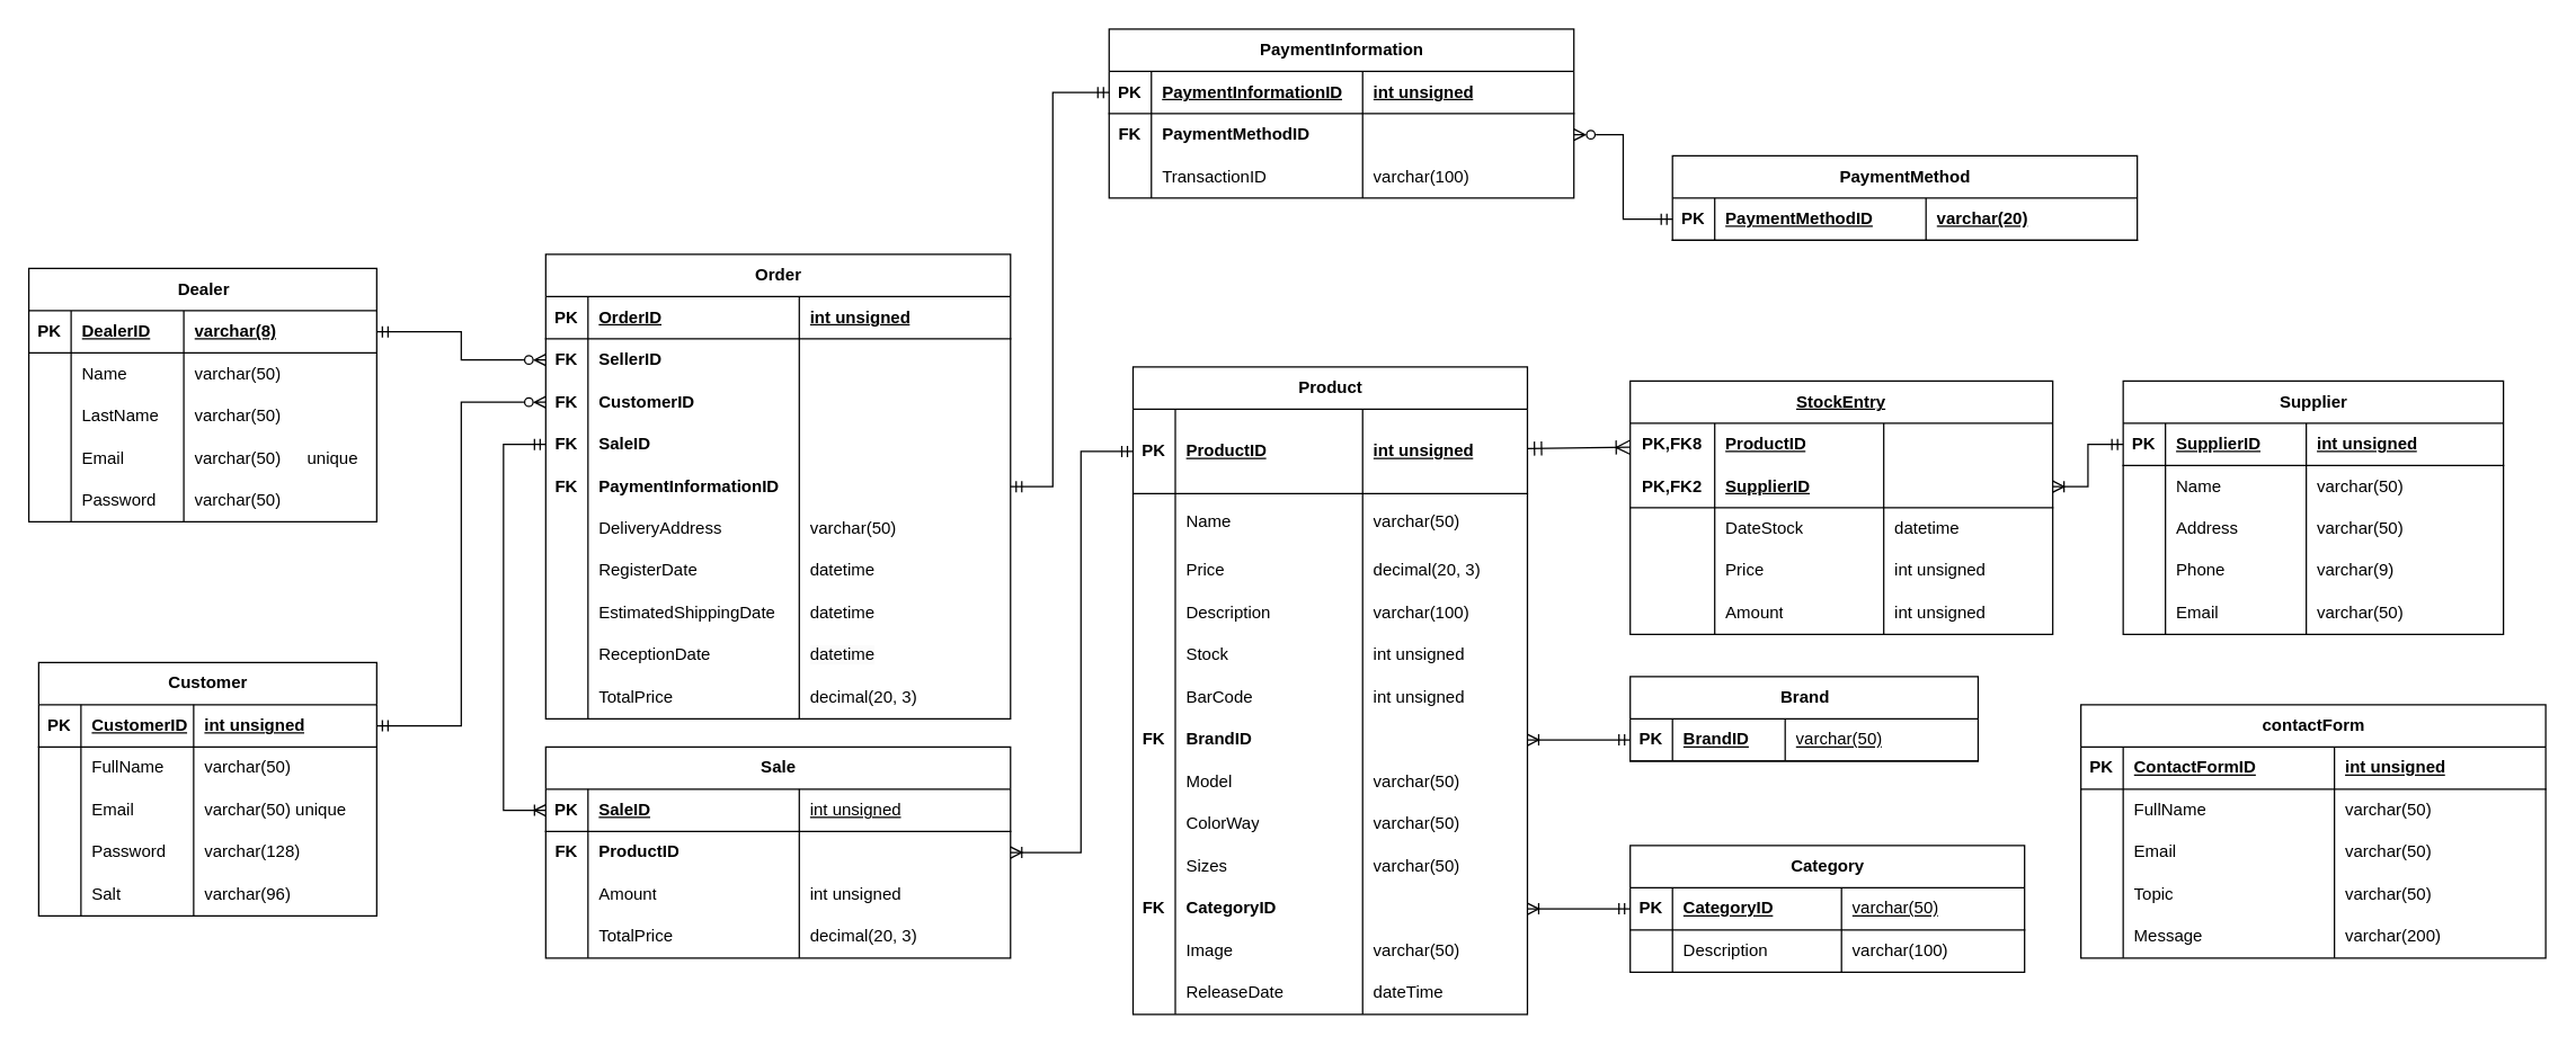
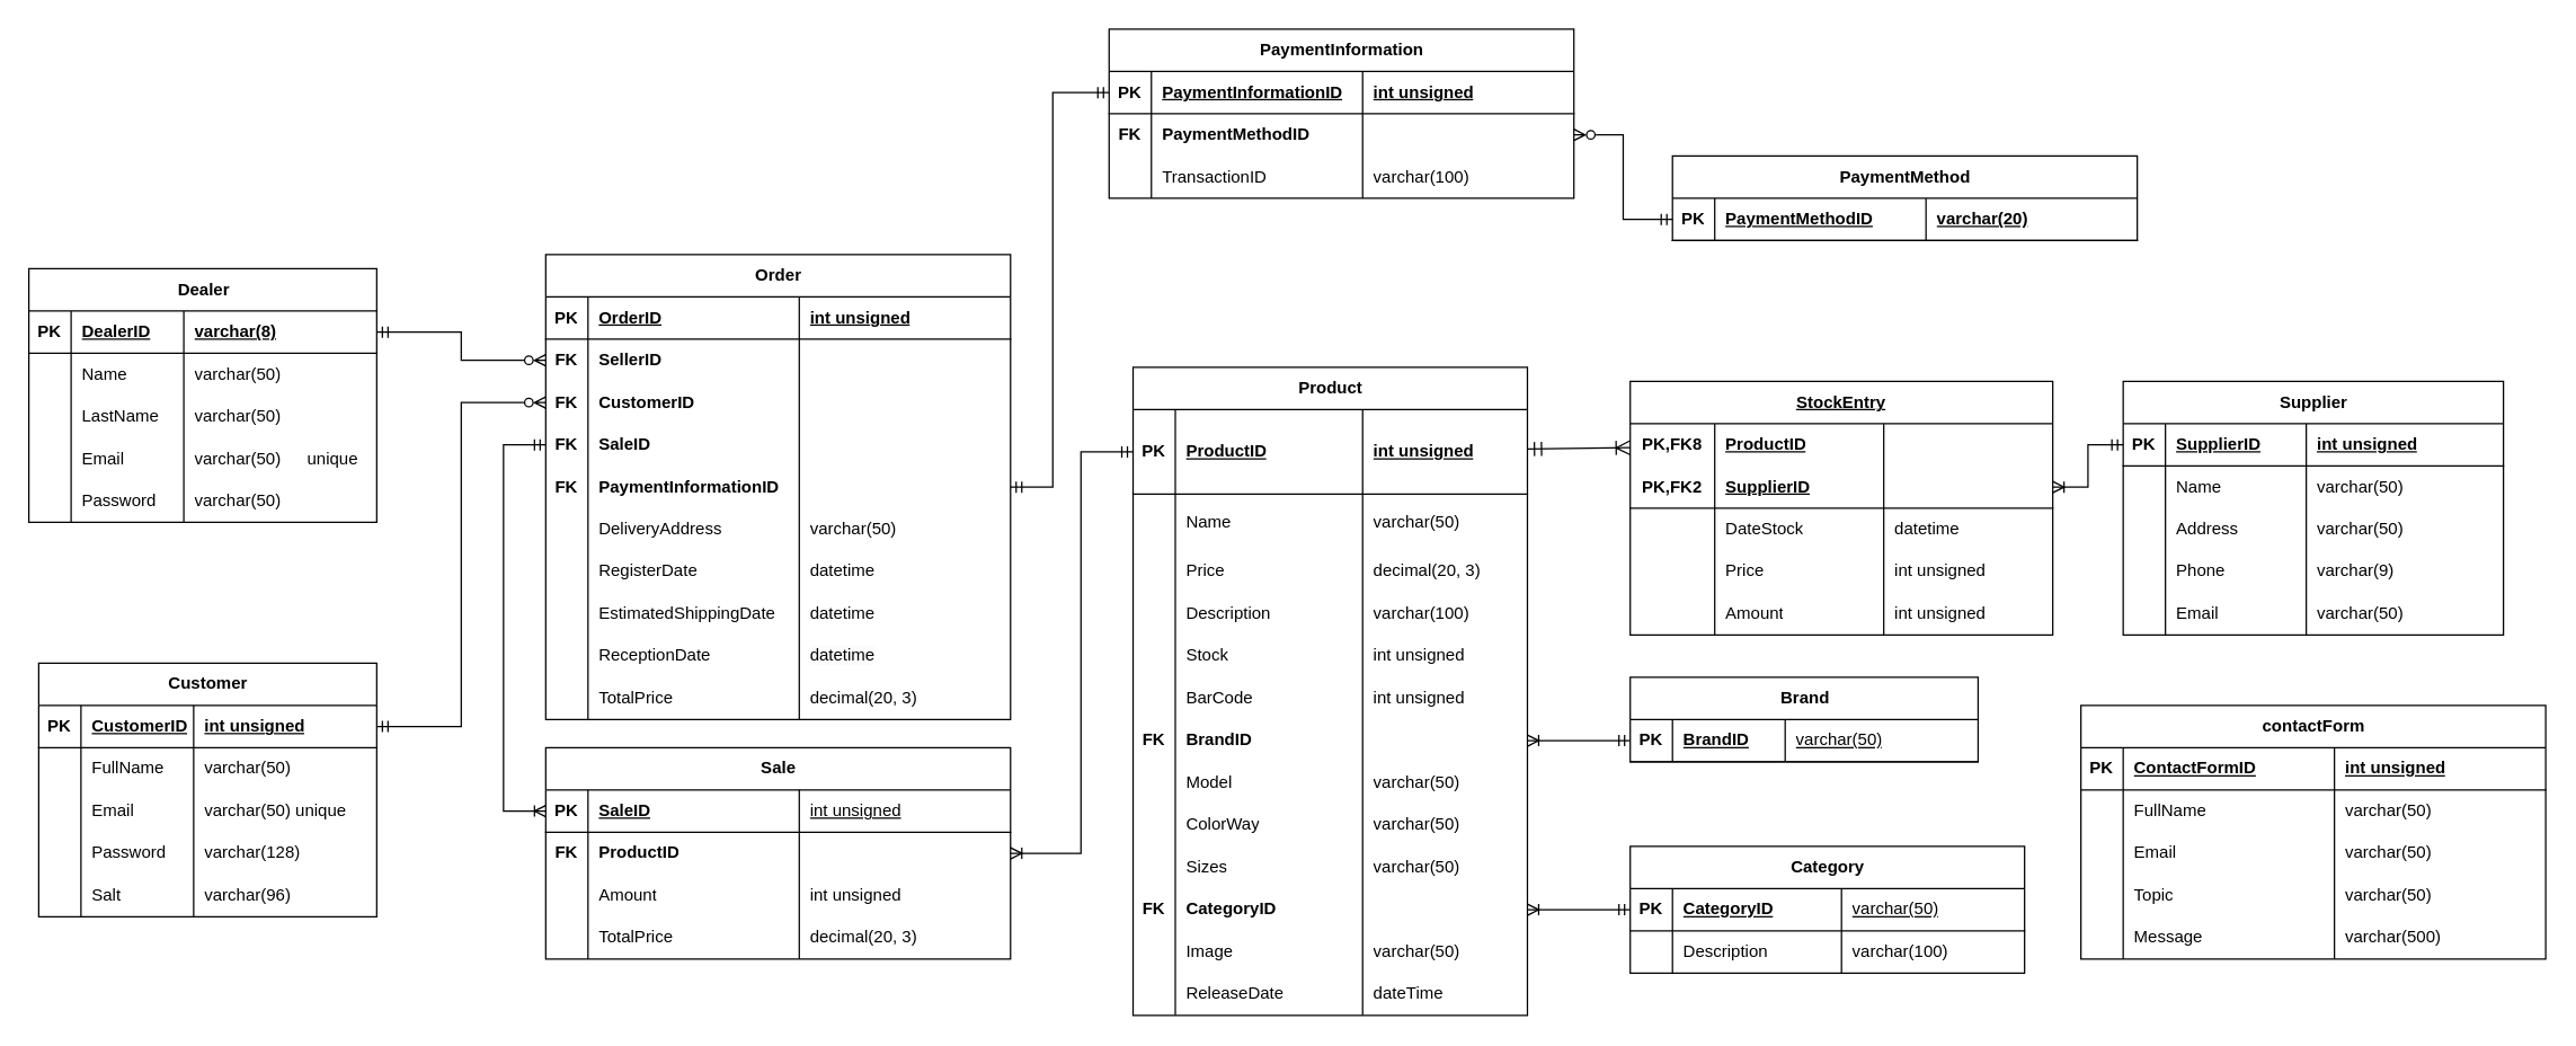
- <mxCell id="230" value="varchar(200)" style="shape=partialRectangle;connectable=0;fillColor=none;top=0;left=0;bottom=0;right=0;align=left;spacingLeft=6;overflow=hidden;whiteSpace=wrap;html=1;" parent="227" vertex="1"><mxGeometry x="180" width="150" height="30" as="geometry"><mxRectangle width="150" height="30" as="alternateBounds" /></mxGeometry></mxCell>
+ <mxCell id="230" value="varchar(500)" style="shape=partialRectangle;connectable=0;fillColor=none;top=0;left=0;bottom=0;right=0;align=left;spacingLeft=6;overflow=hidden;whiteSpace=wrap;html=1;" parent="227" vertex="1"><mxGeometry x="180" width="150" height="30" as="geometry"><mxRectangle width="150" height="30" as="alternateBounds" /></mxGeometry></mxCell>
